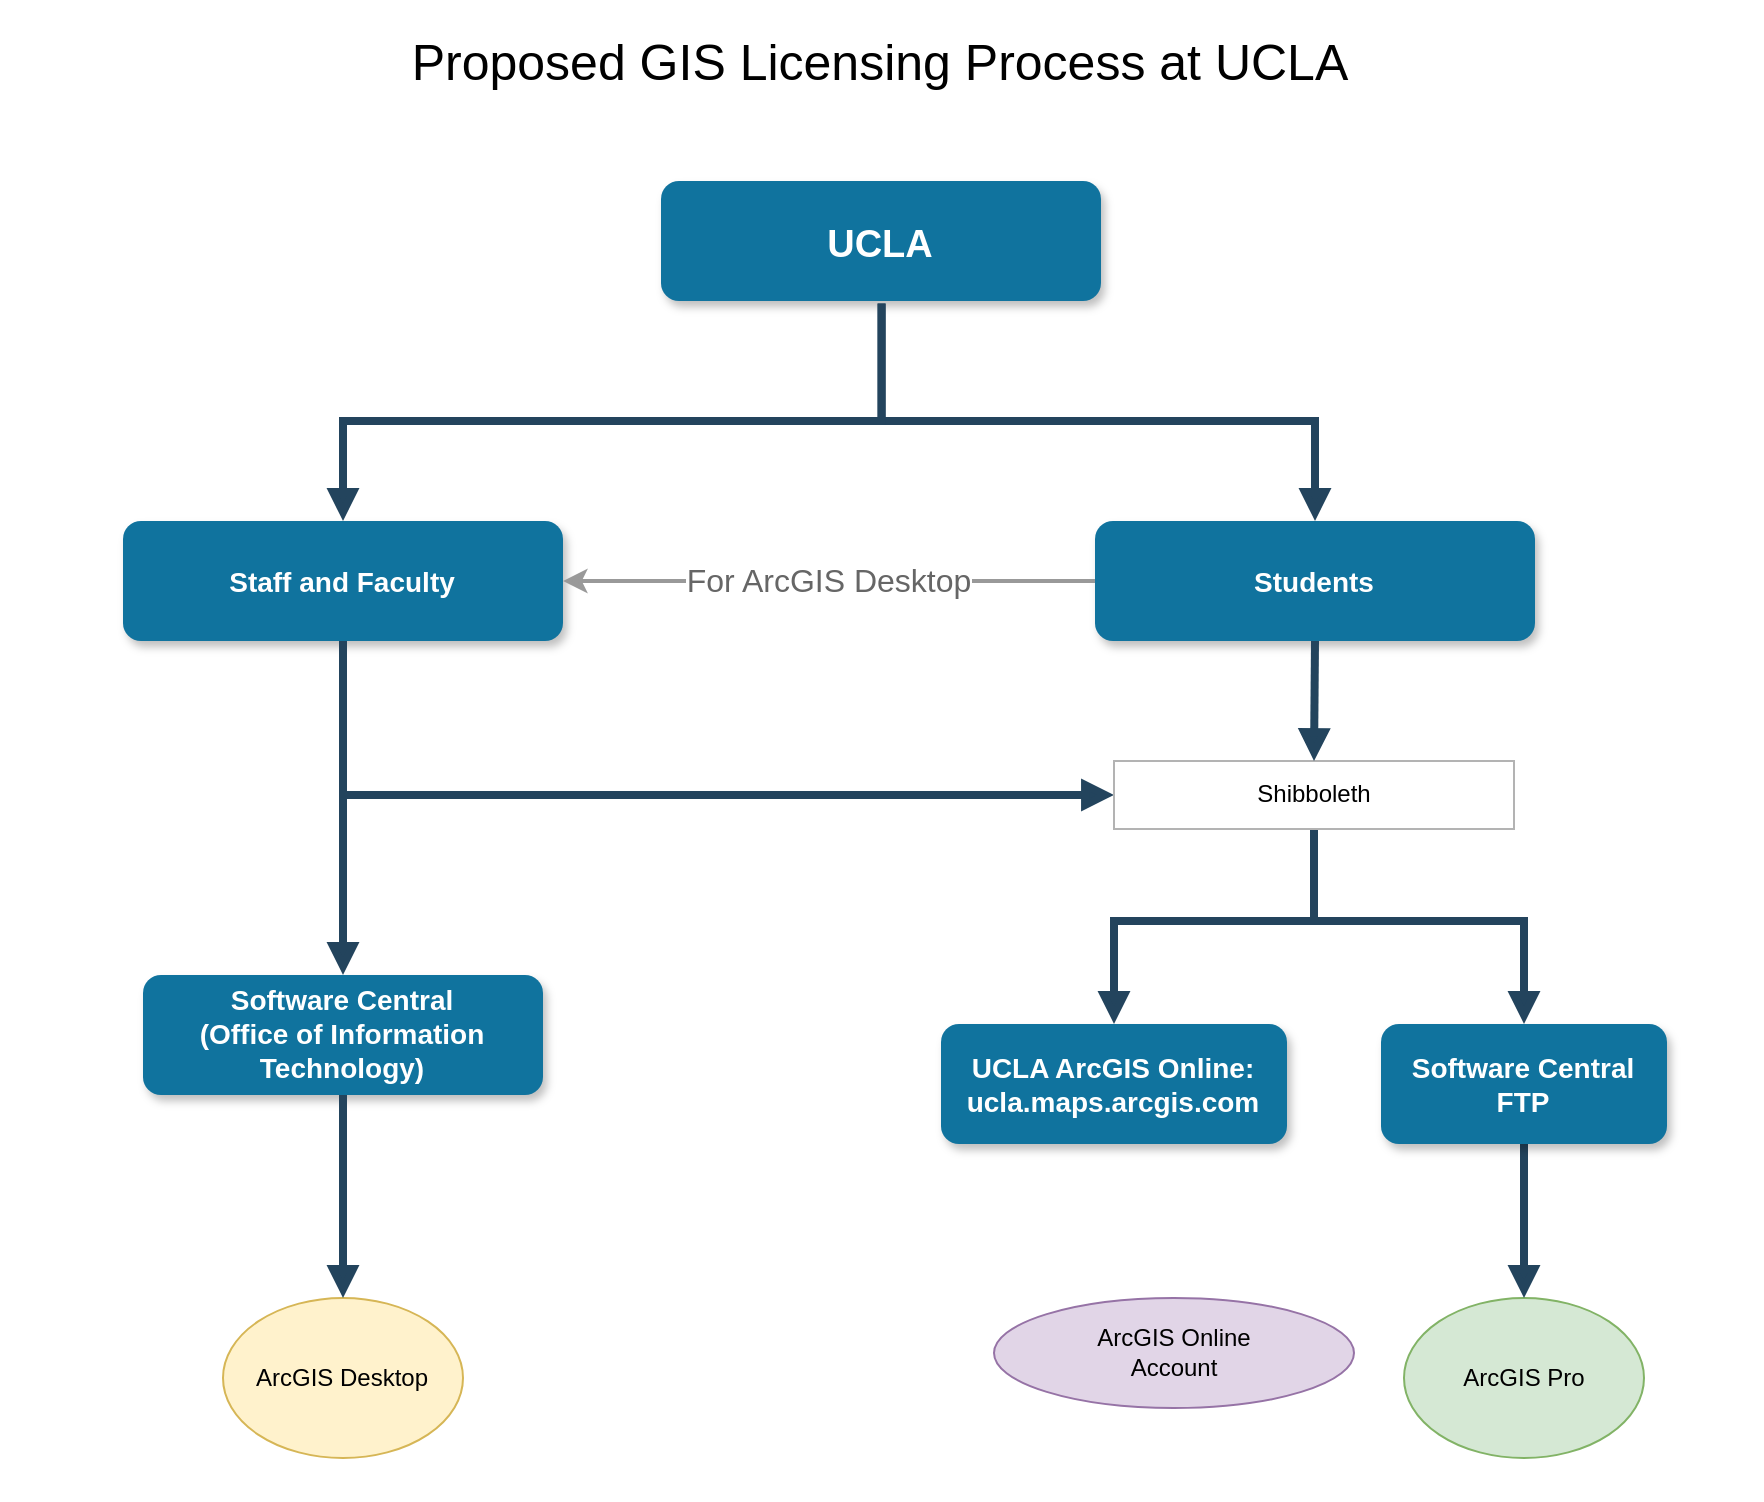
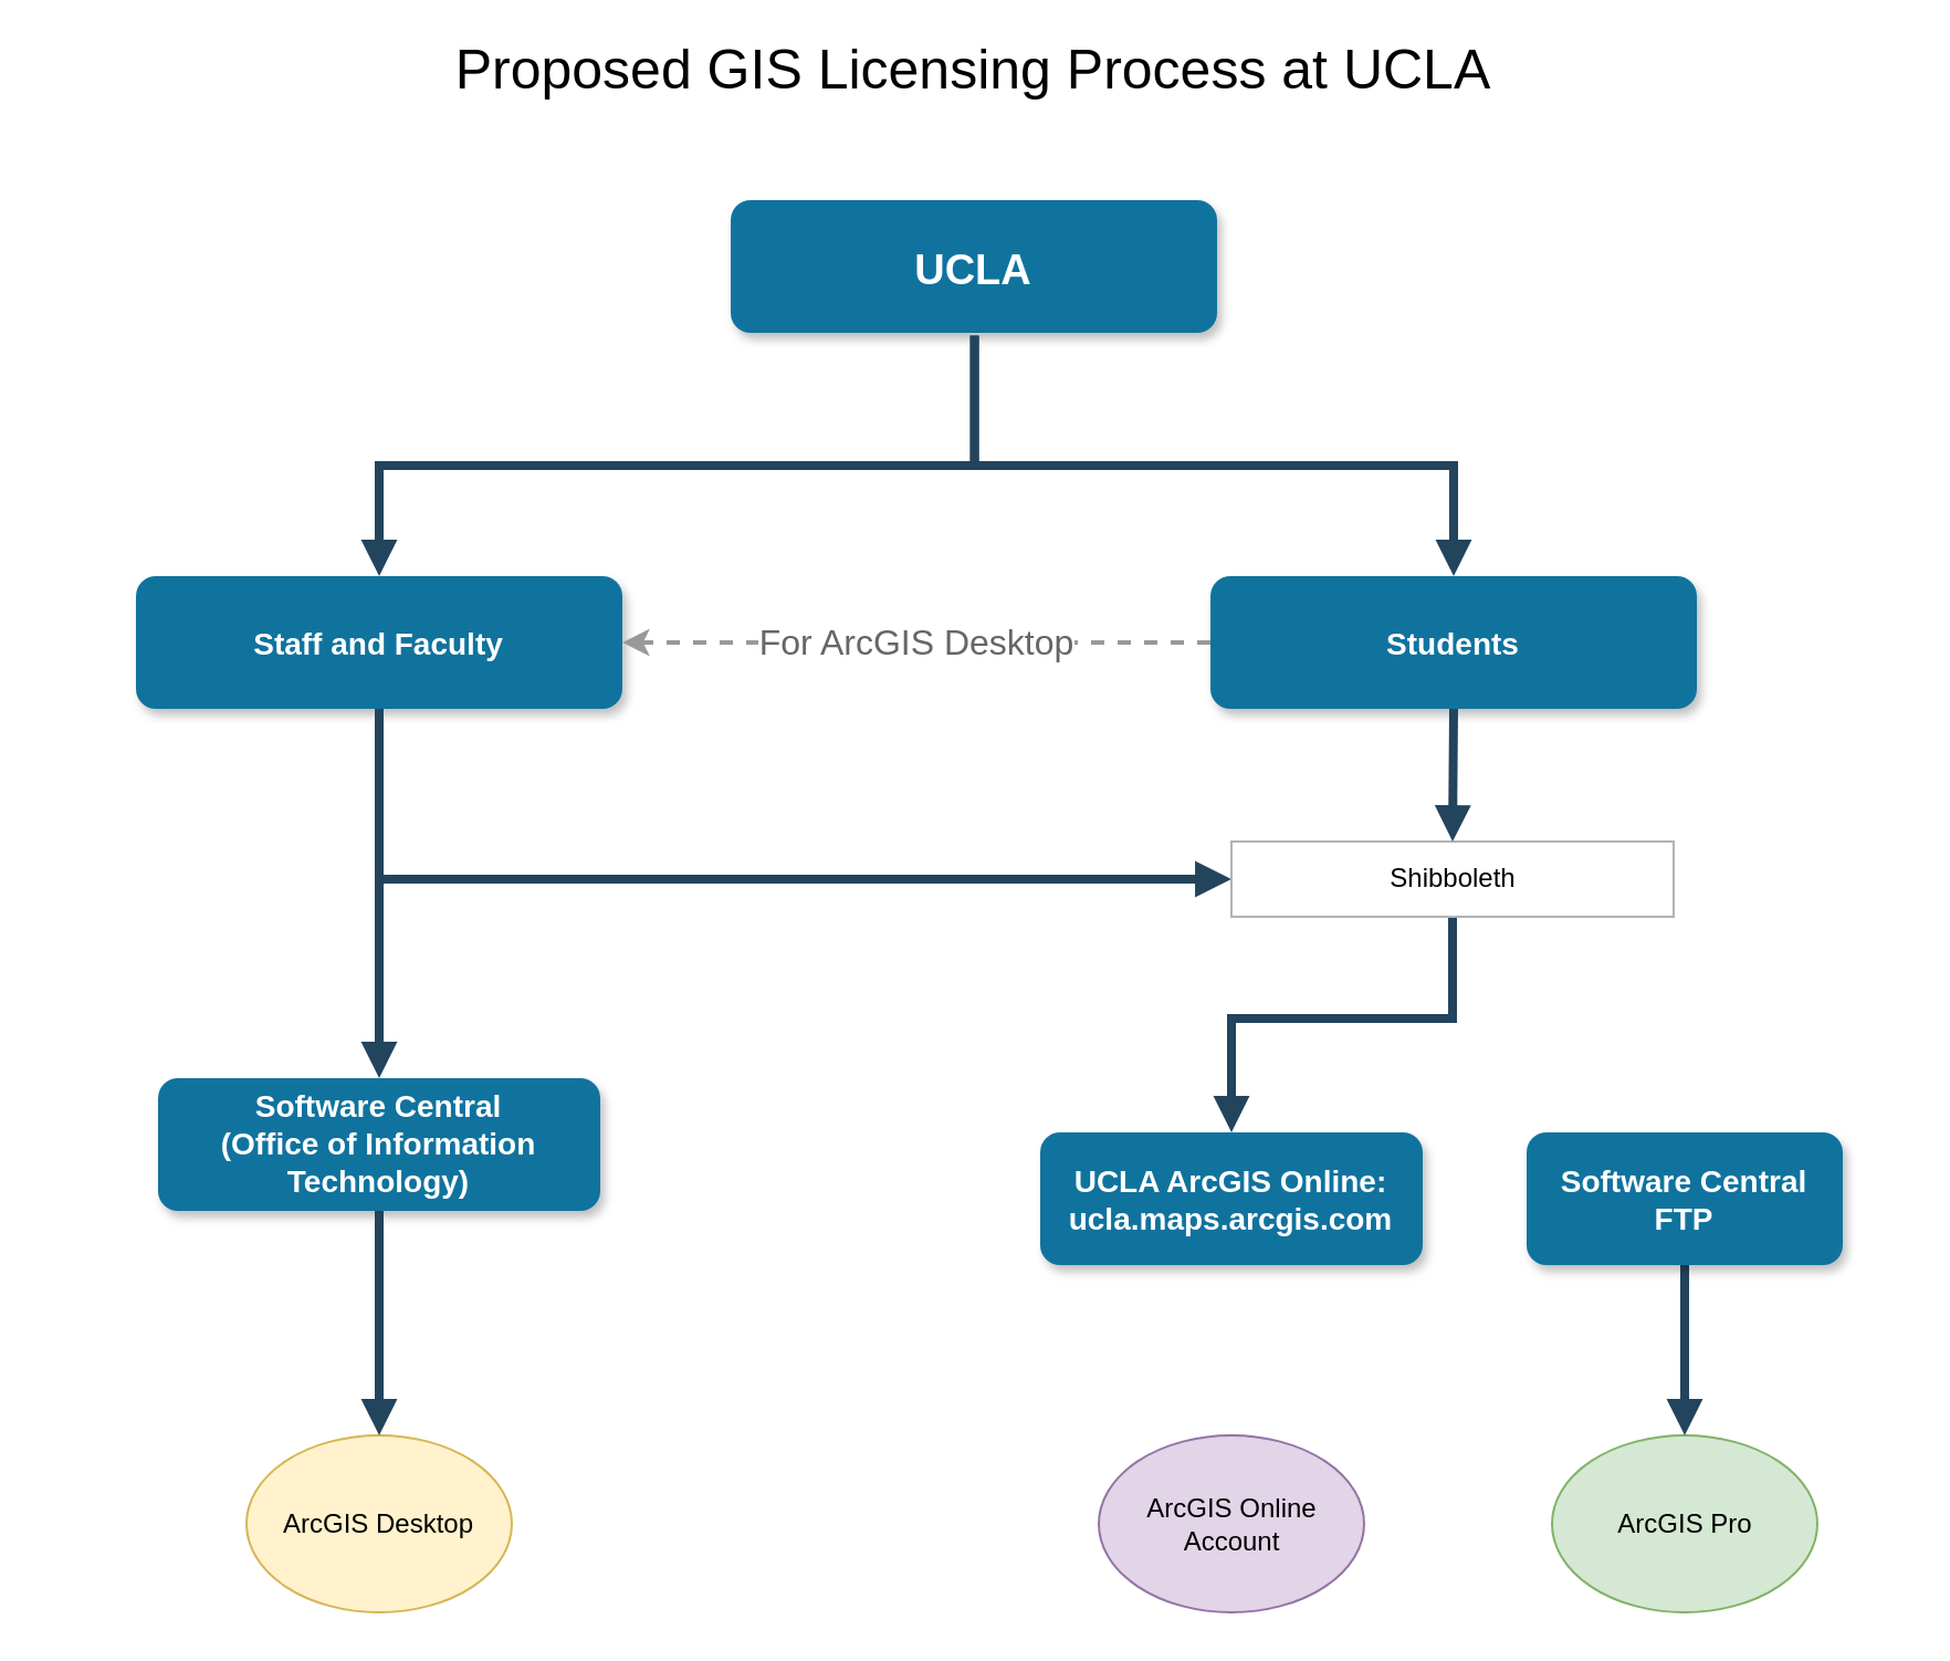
- <mxCell id="13" value="For ArcGIS Desktop" style="endArrow=classic;html=1;dashed=0;labelBackgroundColor=#FFFFFF;strokeColor=#999999;fontSize=16;exitX=0;exitY=0.5;exitDx=0;exitDy=0;strokeWidth=2;fontColor=#666666;entryX=1;entryY=0.5;entryDx=0;entryDy=0;" parent="1" source="9" target="2" edge="1"><mxGeometry width="50" height="50" relative="1" as="geometry"><mxPoint x="1009.5" y="456.5" as="sourcePoint" /><mxPoint x="270" y="430" as="targetPoint" /></mxGeometry></mxCell>
+ <mxCell id="13" value="For ArcGIS Desktop" style="endArrow=classic;html=1;dashed=1;labelBackgroundColor=#FFFFFF;strokeColor=#999999;fontSize=16;exitX=0;exitY=0.5;exitDx=0;exitDy=0;strokeWidth=2;fontColor=#666666;entryX=1;entryY=0.5;entryDx=0;entryDy=0;" parent="1" source="9" target="2" edge="1"><mxGeometry width="50" height="50" relative="1" as="geometry"><mxPoint x="1009.5" y="456.5" as="sourcePoint" /><mxPoint x="270" y="430" as="targetPoint" /></mxGeometry></mxCell>
- <mxCell id="18" value="" style="edgeStyle=elbowEdgeStyle;elbow=vertical;strokeWidth=4;endArrow=block;endFill=1;fontStyle=1;strokeColor=#23445D;fontSize=12;rounded=0;exitX=0.5;exitY=1;exitDx=0;exitDy=0;entryX=0.5;entryY=0;entryDx=0;entryDy=0;" edge="1" parent="1" source="21" target="16"><mxGeometry x="171" y="180" width="100" height="100" as="geometry"><mxPoint x="450.286" y="161.286" as="sourcePoint" /><mxPoint x="666.667" y="270.333" as="targetPoint" /><Array as="points"><mxPoint x="720" y="460" /></Array><mxPoint x="18" y="-37" as="offset" /></mxGeometry></mxCell>
- <mxCell id="7" value="&lt;div&gt;ArcGIS Online&lt;/div&gt;&lt;div&gt;Account&lt;br&gt;&lt;/div&gt;" style="ellipse;whiteSpace=wrap;html=1;rounded=0;shadow=0;align=center;fillColor=#e1d5e7;strokeColor=#9673a6;" parent="1" vertex="1"><mxGeometry x="496.5" y="648.5" width="180" height="55" as="geometry" /></mxCell>
+ <mxCell id="7" value="&lt;div&gt;ArcGIS Online&lt;/div&gt;&lt;div&gt;Account&lt;br&gt;&lt;/div&gt;" style="ellipse;whiteSpace=wrap;html=1;rounded=0;shadow=0;align=center;fillColor=#e1d5e7;strokeColor=#9673a6;" parent="1" vertex="1"><mxGeometry x="496.5" y="648.5" width="120" height="80" as="geometry" /></mxCell>
